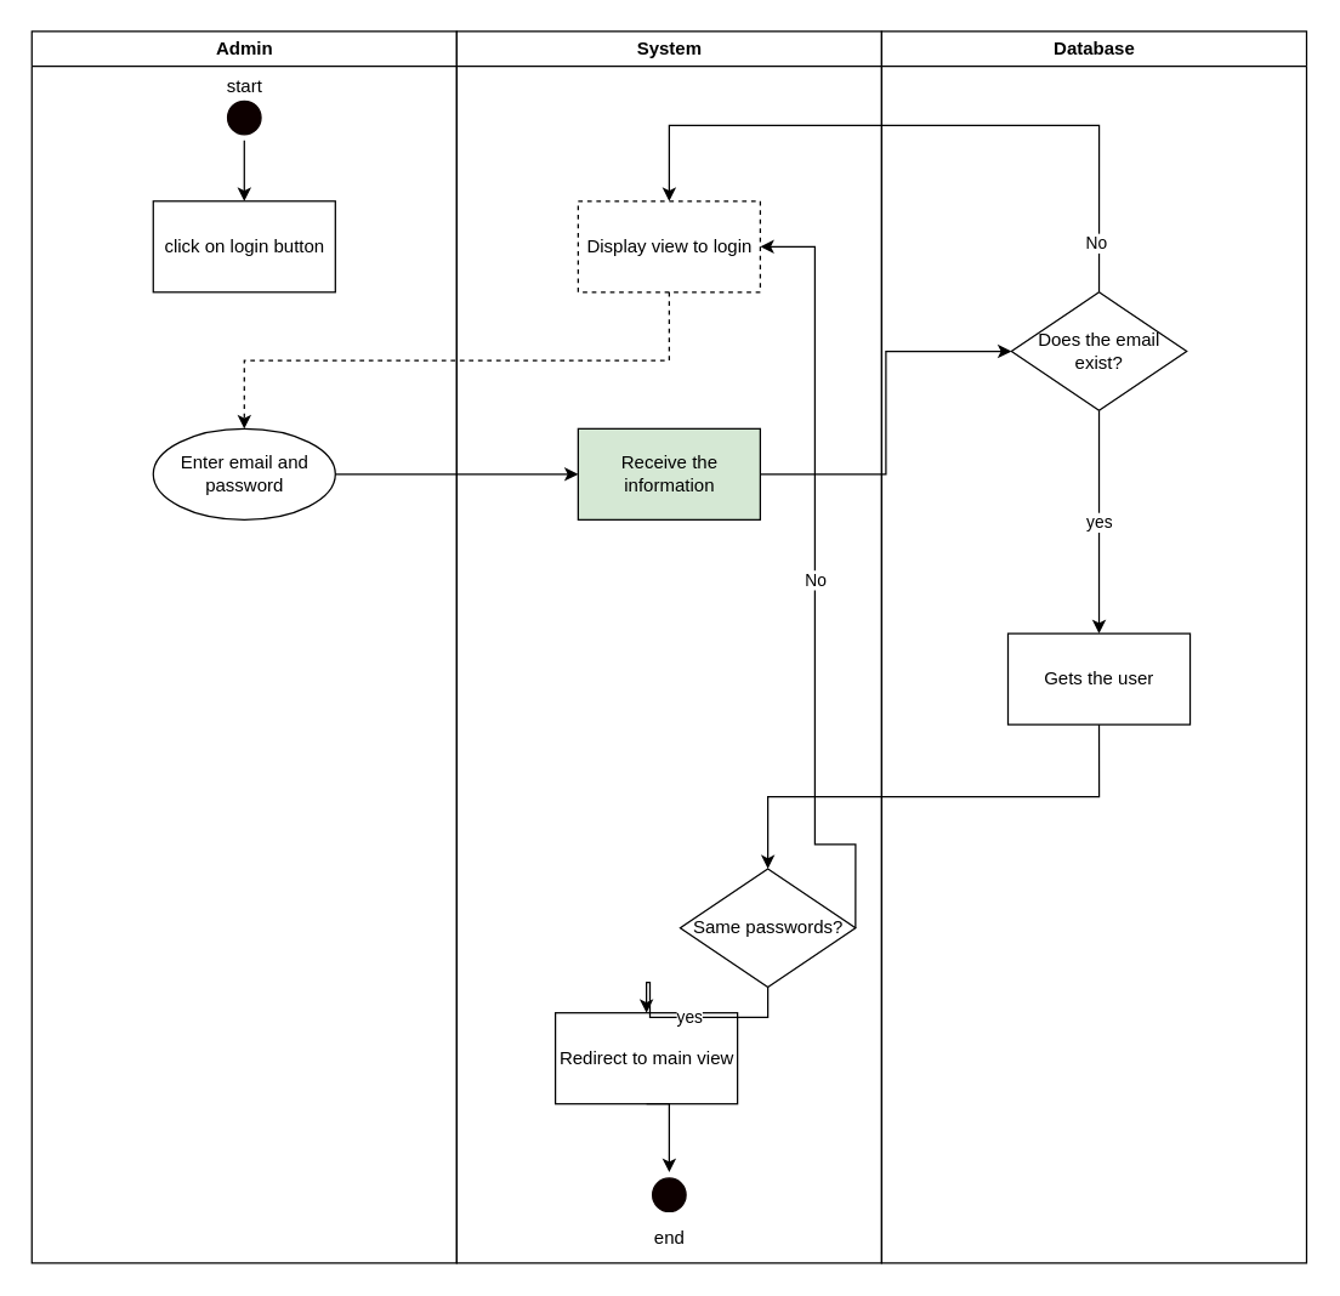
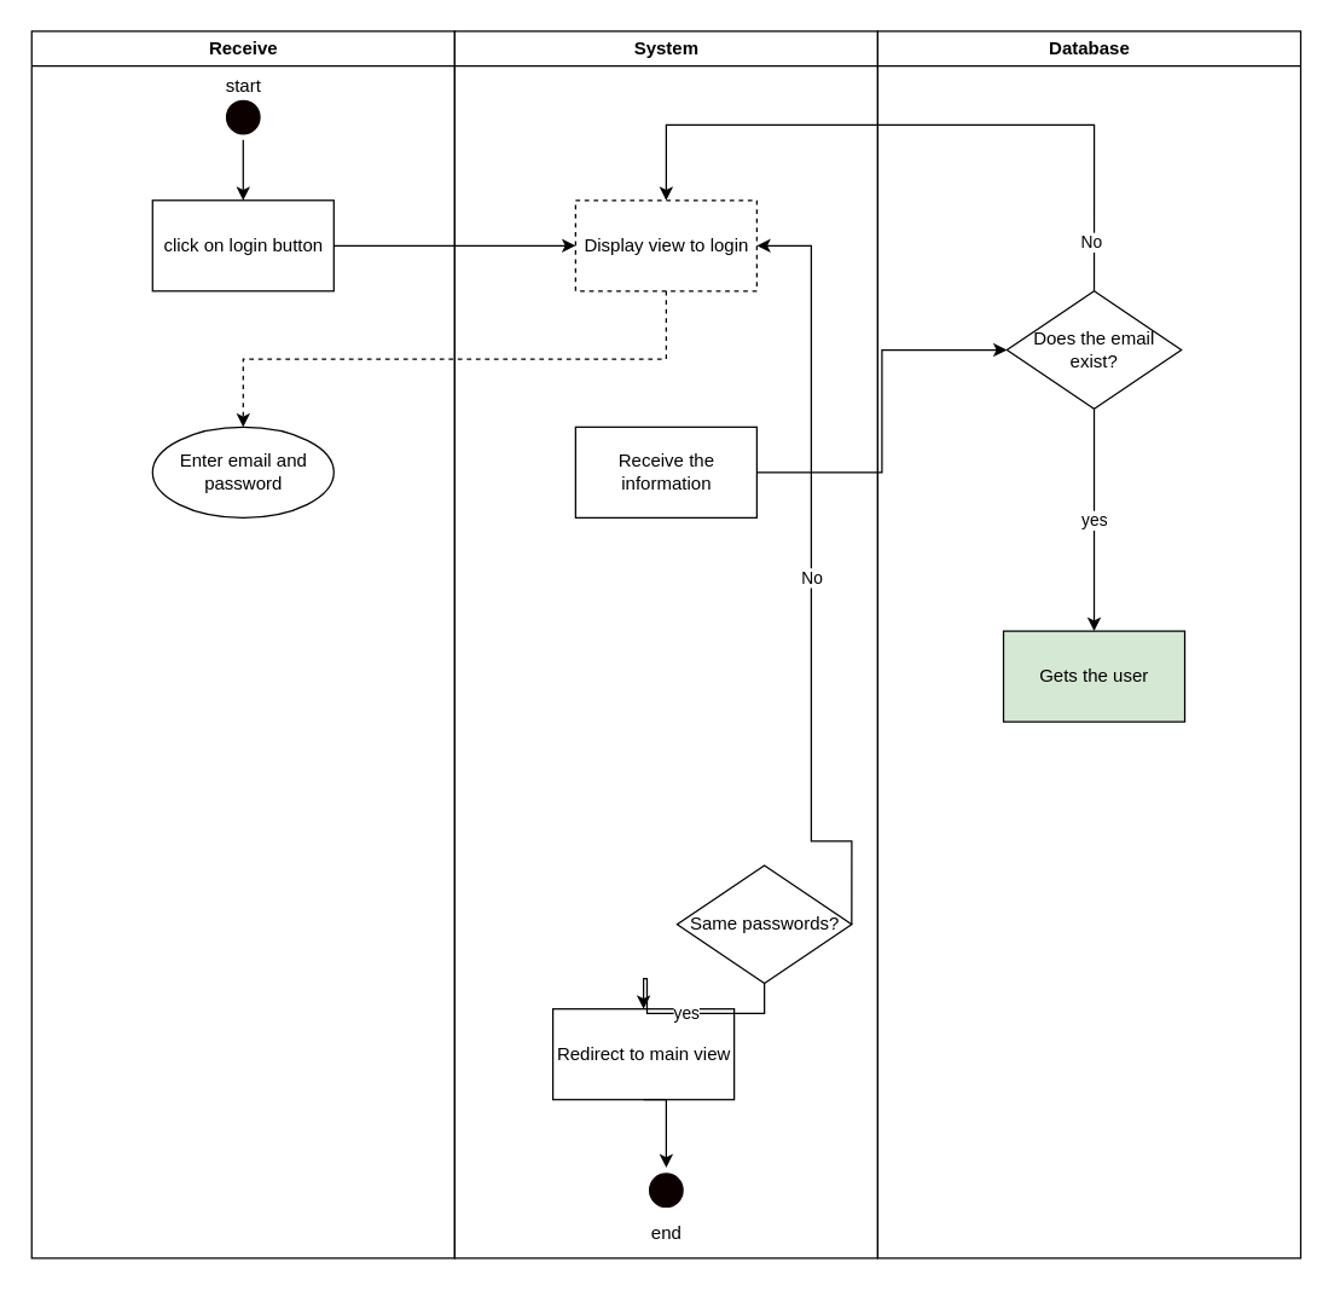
- <mxCell id="2" value="Admin" style="swimlane;whiteSpace=wrap" parent="1" vertex="1"><mxGeometry x="20.5" y="20" width="280" height="812" as="geometry" /></mxCell>
+ <mxCell id="2" value="Receive" style="swimlane;whiteSpace=wrap" parent="1" vertex="1"><mxGeometry x="20.5" y="20" width="280" height="812" as="geometry" /></mxCell>
+ <mxCell id="18" style="edgeStyle=orthogonalEdgeStyle;rounded=0;orthogonalLoop=1;jettySize=auto;html=1;" parent="1" source="6" target="9" edge="1"><mxGeometry relative="1" as="geometry" /></mxCell>
- <mxCell id="23" style="edgeStyle=orthogonalEdgeStyle;rounded=0;orthogonalLoop=1;jettySize=auto;html=1;exitX=1;exitY=0.5;exitDx=0;exitDy=0;entryX=0;entryY=0.5;entryDx=0;entryDy=0;" edge="1" parent="1" source="7" target="14"><mxGeometry relative="1" as="geometry" /></mxCell>
- <mxCell id="14" value="Receive the information" style="rounded=0;whiteSpace=wrap;html=1;fillColor=#d5e8d4;" vertex="1" parent="8"><mxGeometry x="80" y="262" width="120" height="60" as="geometry" /></mxCell>
+ <mxCell id="14" value="Receive the information" style="rounded=0;whiteSpace=wrap;html=1;" vertex="1" parent="8"><mxGeometry x="80" y="262" width="120" height="60" as="geometry" /></mxCell>
- <mxCell id="20" value="Gets the user" style="rounded=0;whiteSpace=wrap;html=1;" vertex="1" parent="19"><mxGeometry x="83.25" y="397" width="120" height="60" as="geometry" /></mxCell>
+ <mxCell id="20" value="Gets the user" style="rounded=0;whiteSpace=wrap;html=1;fillColor=#d5e8d4;" vertex="1" parent="19"><mxGeometry x="83.25" y="397" width="120" height="60" as="geometry" /></mxCell>
- <mxCell id="28" style="edgeStyle=orthogonalEdgeStyle;rounded=0;orthogonalLoop=1;jettySize=auto;html=1;exitX=0.5;exitY=1;exitDx=0;exitDy=0;entryX=0.5;entryY=0;entryDx=0;entryDy=0;" edge="1" parent="1" source="20" target="17"><mxGeometry relative="1" as="geometry" /></mxCell>
